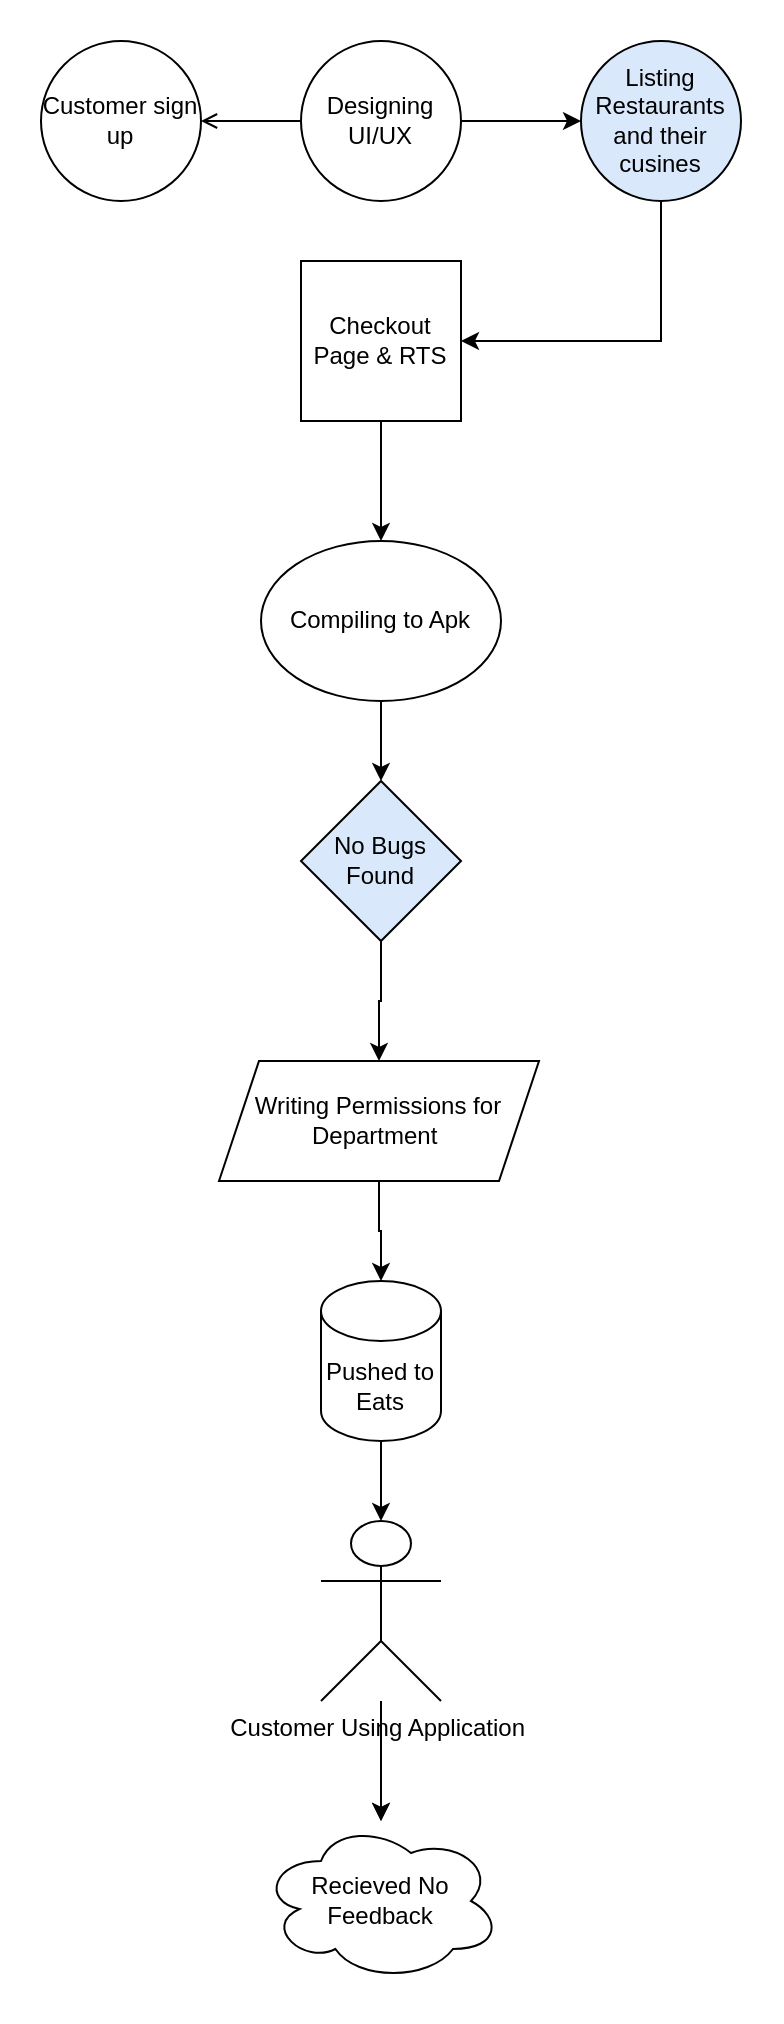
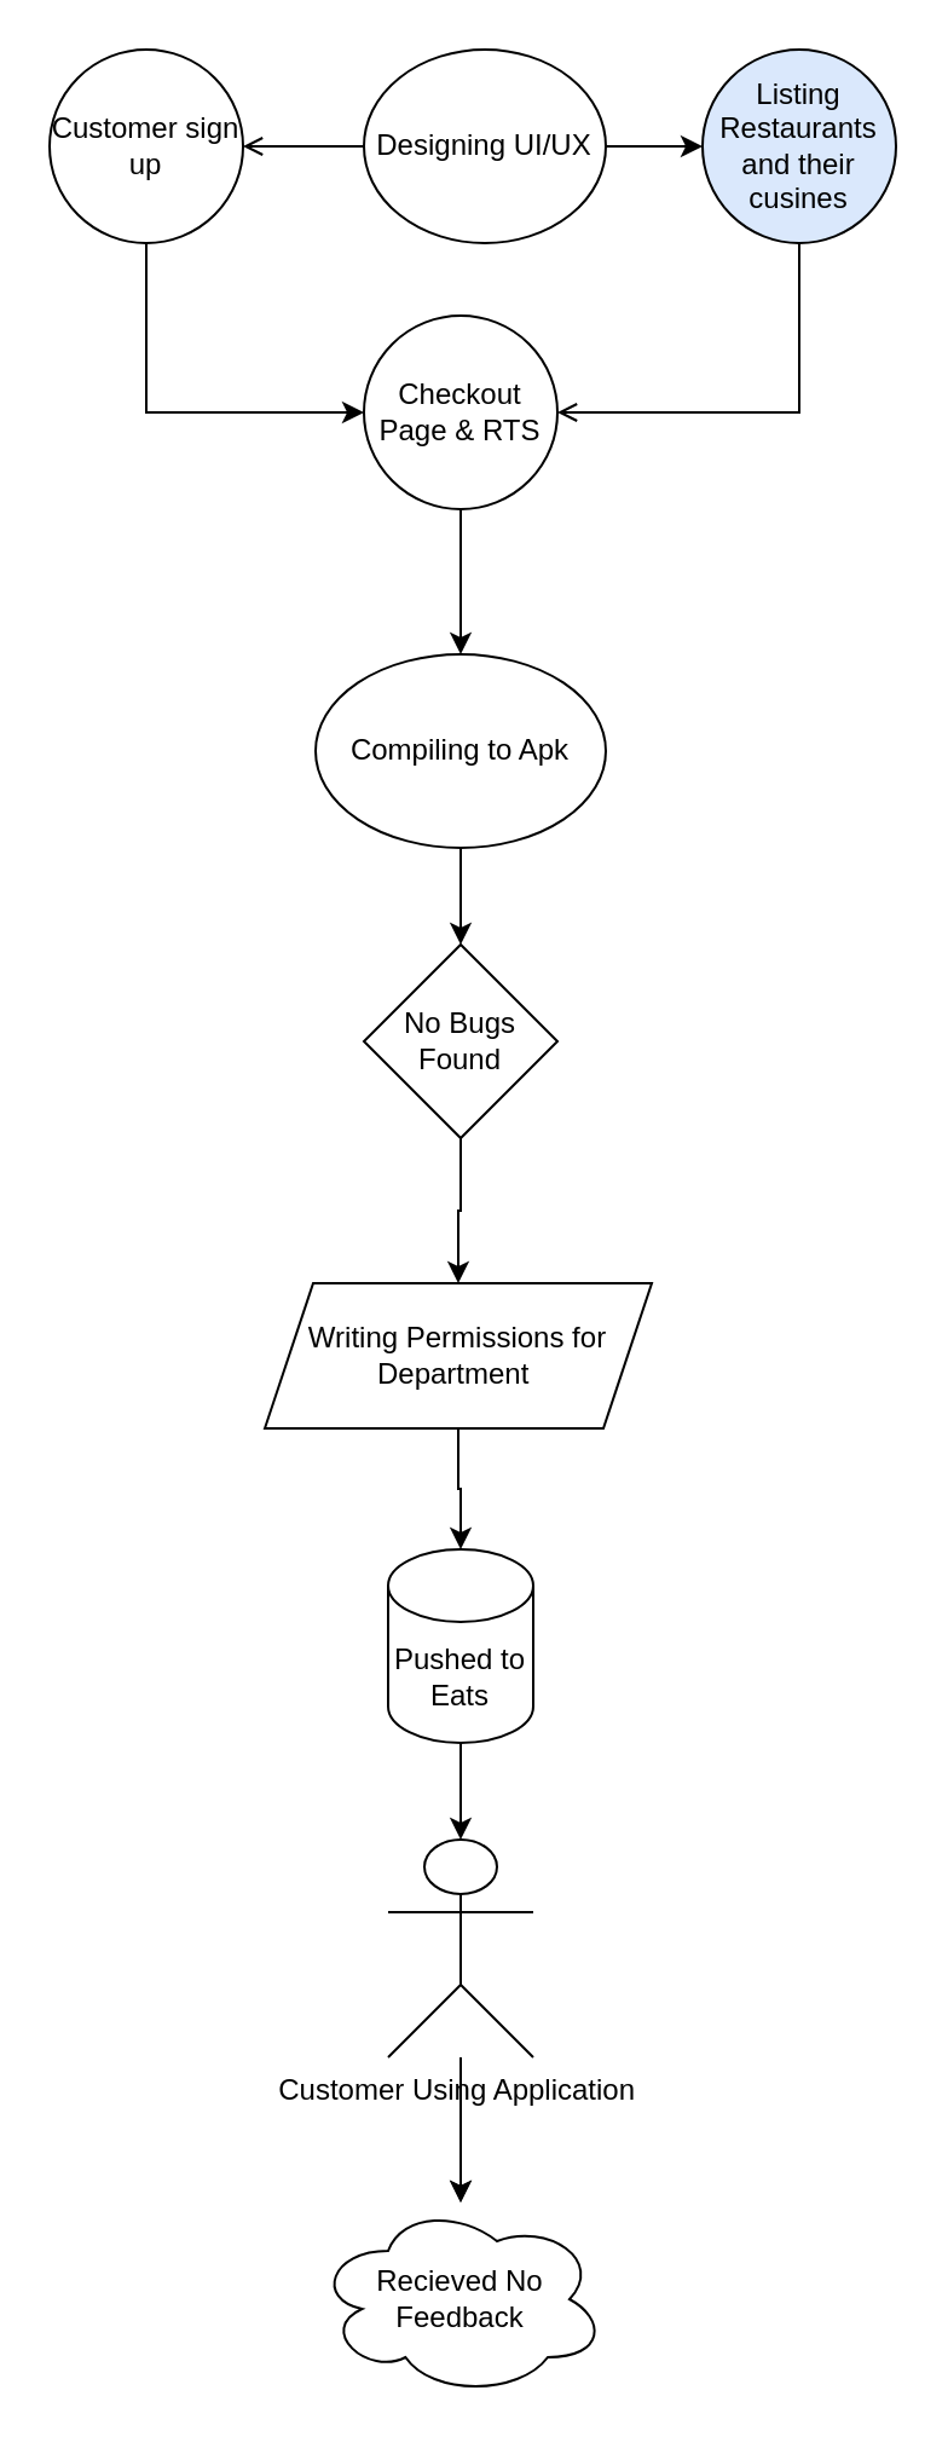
- <mxCell id="4" value="Designing UI/UX" style="ellipse;whiteSpace=wrap;html=1;aspect=fixed;" vertex="1" parent="1"><mxGeometry x="150" y="20" width="80" height="80" as="geometry" /></mxCell>
+ <mxCell id="4" value="Designing UI/UX" style="ellipse;whiteSpace=wrap;html=1;aspect=fixed;" vertex="1" parent="1"><mxGeometry x="150" y="20" width="100" height="80" as="geometry" /></mxCell>
+ <mxCell id="7" style="edgeStyle=orthogonalEdgeStyle;rounded=0;orthogonalLoop=1;jettySize=auto;html=1;exitX=0.5;exitY=1;exitDx=0;exitDy=0;entryX=0;entryY=0.5;entryDx=0;entryDy=0;" edge="1" parent="1" source="8" target="10"><mxGeometry relative="1" as="geometry" /></mxCell>
- <mxCell id="10" value="Checkout Page &amp;amp; RTS" style="whiteSpace=wrap;html=1;aspect=fixed;rounded=0;" vertex="1" parent="1"><mxGeometry x="150" y="130" width="80" height="80" as="geometry" /></mxCell>
+ <mxCell id="10" value="Checkout Page &amp;amp; RTS" style="ellipse;whiteSpace=wrap;html=1;aspect=fixed;" vertex="1" parent="1"><mxGeometry x="150" y="130" width="80" height="80" as="geometry" /></mxCell>
- <mxCell id="5" style="edgeStyle=orthogonalEdgeStyle;rounded=0;orthogonalLoop=1;jettySize=auto;html=1;exitX=0.5;exitY=1;exitDx=0;exitDy=0;entryX=1;entryY=0.5;entryDx=0;entryDy=0;" edge="1" parent="1" source="6" target="10"><mxGeometry relative="1" as="geometry" /></mxCell>
+ <mxCell id="5" style="edgeStyle=orthogonalEdgeStyle;rounded=0;orthogonalLoop=1;jettySize=auto;html=1;exitX=0.5;exitY=1;exitDx=0;exitDy=0;entryX=1;entryY=0.5;entryDx=0;entryDy=0;endArrow=open;" edge="1" parent="1" source="6" target="10"><mxGeometry relative="1" as="geometry" /></mxCell>
- <mxCell id="14" value="No Bugs Found" style="rhombus;whiteSpace=wrap;html=1;fillColor=#dae8fc;" vertex="1" parent="1"><mxGeometry x="150" y="390" width="80" height="80" as="geometry" /></mxCell>
+ <mxCell id="14" value="No Bugs Found" style="rhombus;whiteSpace=wrap;html=1;" vertex="1" parent="1"><mxGeometry x="150" y="390" width="80" height="80" as="geometry" /></mxCell>
